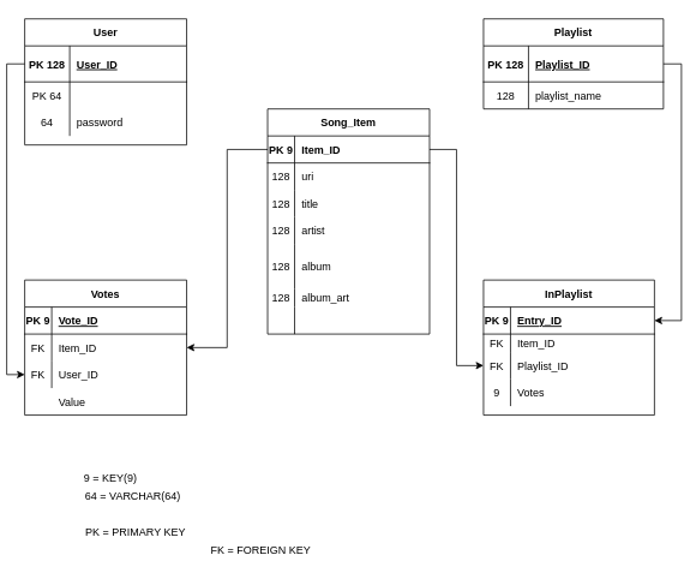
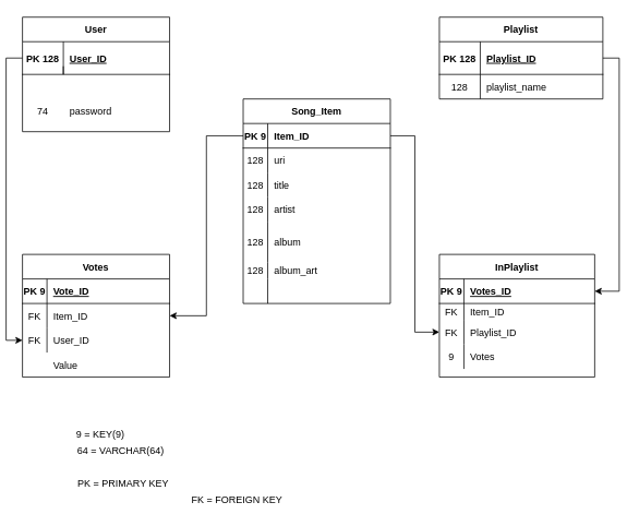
- <mxCell id="7" value="PK 64" style="shape=partialRectangle;connectable=0;fillColor=none;top=0;left=0;bottom=0;right=0;editable=1;overflow=hidden;" vertex="1" parent="6"><mxGeometry width="50" height="30" as="geometry" /></mxCell>
- <mxCell id="9" value="64" style="shape=partialRectangle;connectable=0;fillColor=none;top=0;left=0;bottom=0;right=0;editable=1;overflow=hidden;" vertex="1" parent="8"><mxGeometry width="50" height="30" as="geometry" /></mxCell>
+ <mxCell id="9" value="74" style="shape=partialRectangle;connectable=0;fillColor=none;top=0;left=0;bottom=0;right=0;editable=1;overflow=hidden;" vertex="1" parent="8"><mxGeometry width="50" height="30" as="geometry" /></mxCell>
- <mxCell id="56" value="Entry_ID" style="shape=partialRectangle;connectable=0;fillColor=none;top=0;left=0;bottom=0;right=0;align=left;spacingLeft=6;fontStyle=5;overflow=hidden;" vertex="1" parent="54"><mxGeometry x="30" width="160" height="30" as="geometry" /></mxCell>
+ <mxCell id="56" value="Votes_ID" style="shape=partialRectangle;connectable=0;fillColor=none;top=0;left=0;bottom=0;right=0;align=left;spacingLeft=6;fontStyle=5;overflow=hidden;" vertex="1" parent="54"><mxGeometry x="30" width="160" height="30" as="geometry" /></mxCell>
